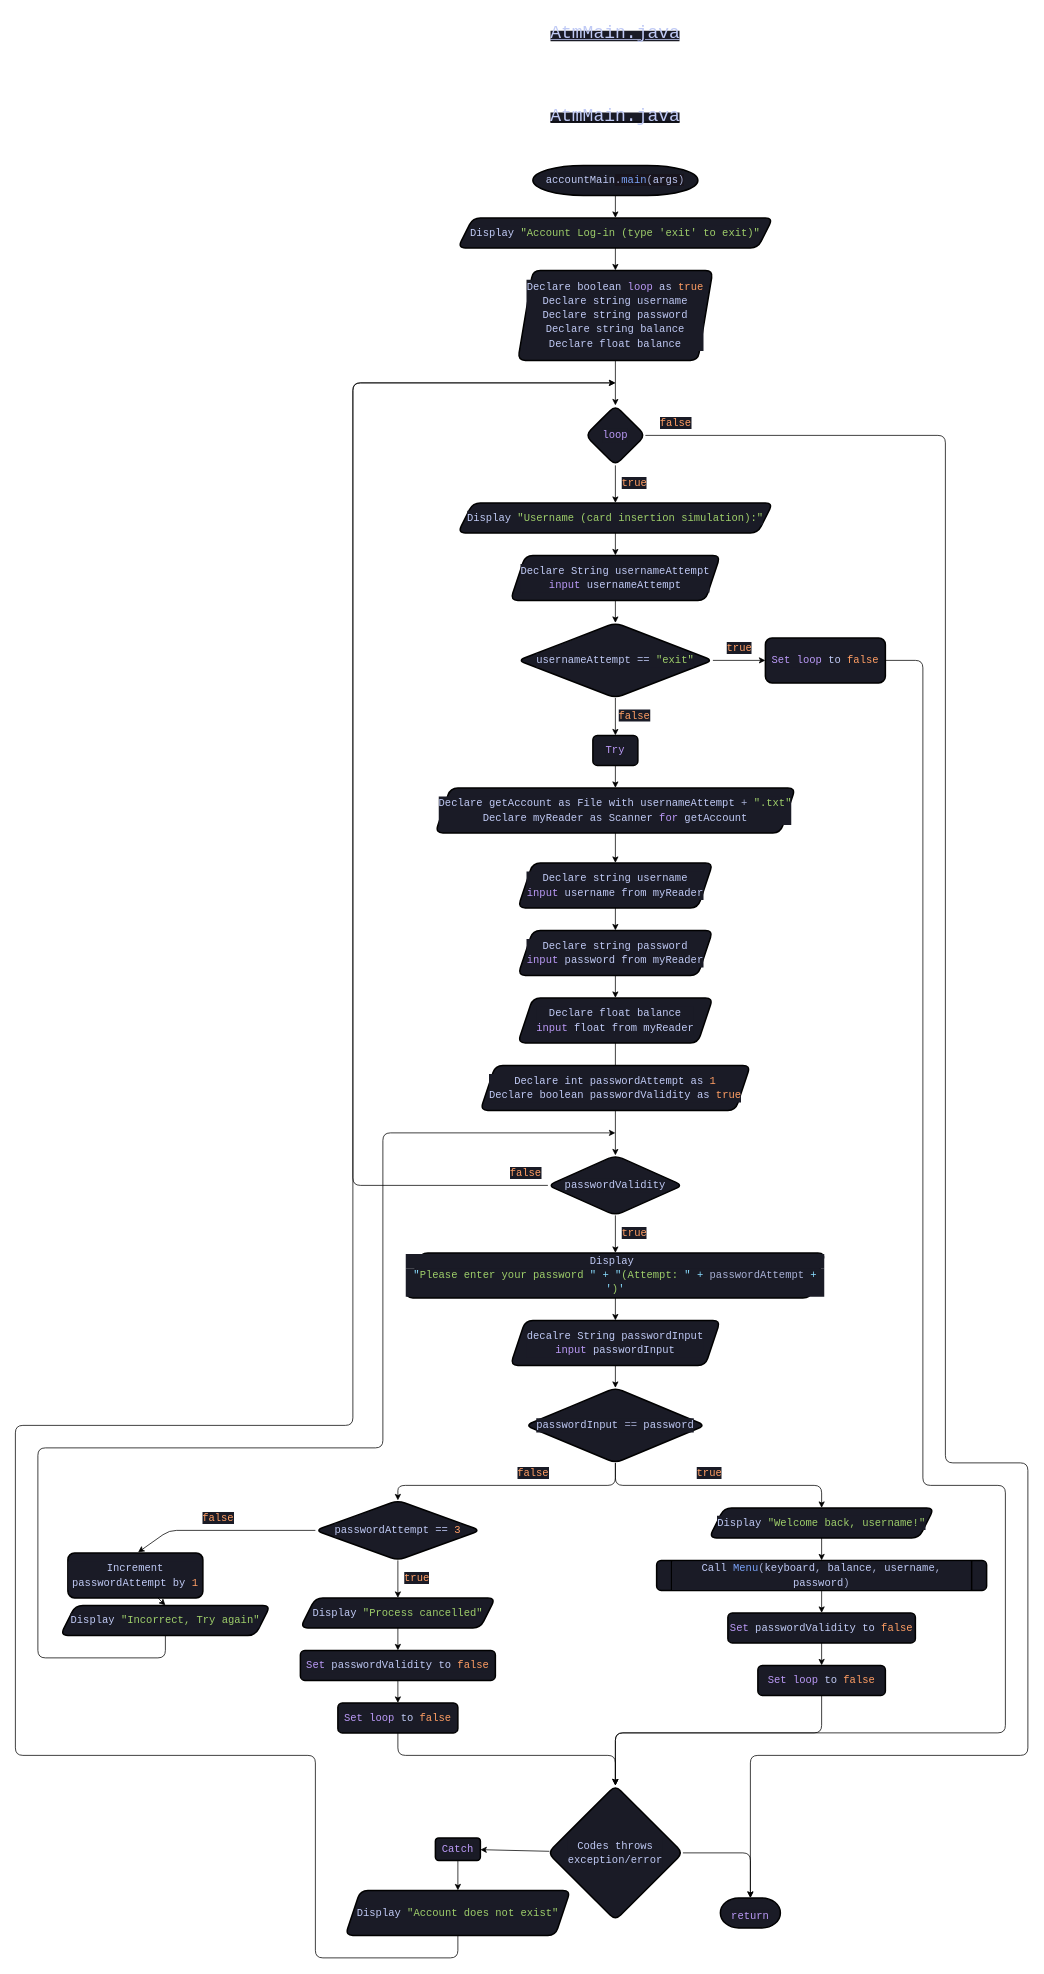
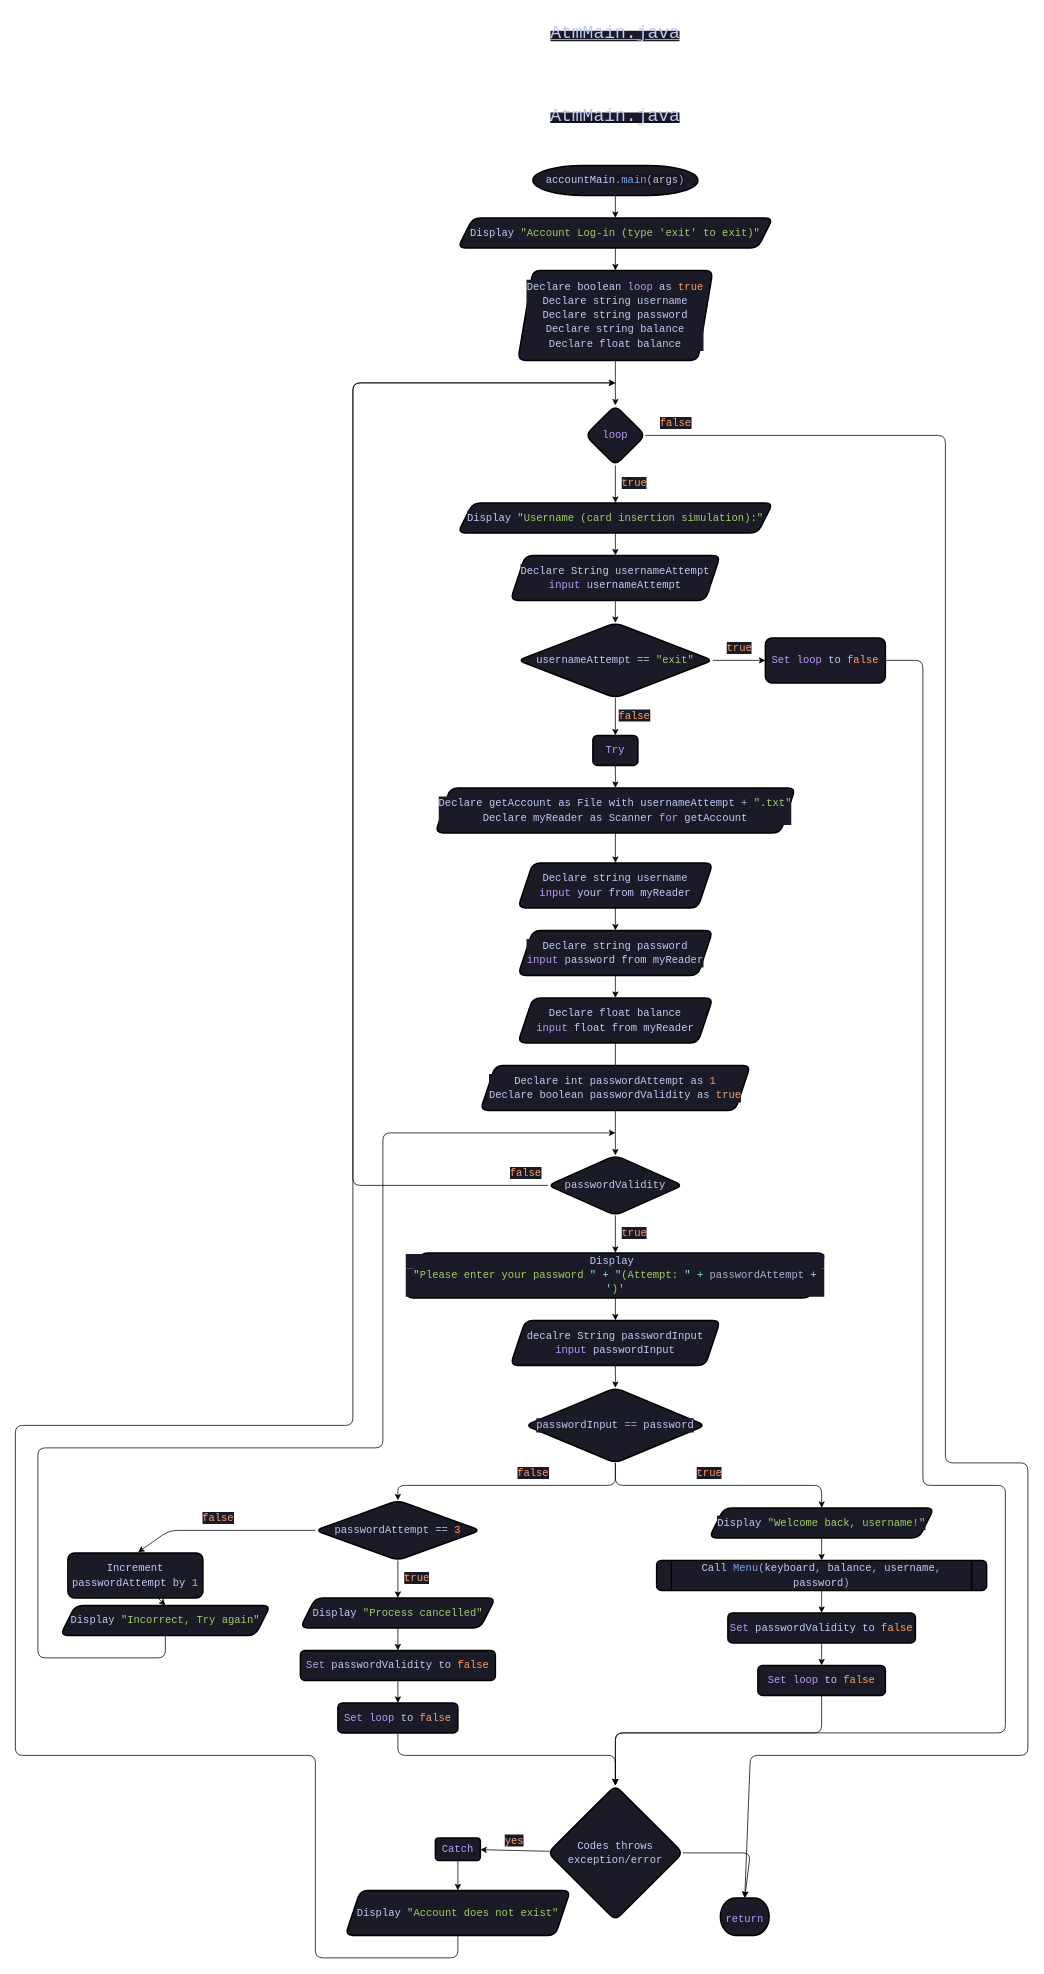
- <mxCell id="25" value="&lt;div style=&quot;color: rgb(169, 177, 214); background-color: rgb(26, 27, 38); font-family: Consolas, &amp;quot;Courier New&amp;quot;, monospace; font-size: 14px; line-height: 19px;&quot;&gt;&lt;div style=&quot;line-height: 19px;&quot;&gt;&lt;div&gt;&lt;span style=&quot;color: #c0caf5;&quot;&gt;Declare&lt;/span&gt; &lt;span style=&quot;color: #c0caf5;&quot;&gt;string&lt;/span&gt; &lt;span style=&quot;color: #c0caf5;&quot;&gt;username&lt;/span&gt; &lt;/div&gt;&lt;div&gt;&lt;span style=&quot;color: #bb9af7;&quot;&gt;input&lt;/span&gt; &lt;span style=&quot;color: #c0caf5;&quot;&gt;username&lt;/span&gt; &lt;span style=&quot;color: #c0caf5;&quot;&gt;from&lt;/span&gt; &lt;span style=&quot;color: #c0caf5;&quot;&gt;myReader&lt;/span&gt;&lt;/div&gt;&lt;/div&gt;&lt;/div&gt;" style="shape=parallelogram;perimeter=parallelogramPerimeter;whiteSpace=wrap;html=1;fixedSize=1;fontSize=24;strokeWidth=2;rounded=1;shadow=0;fillColor=#1a1b26;" parent="2" vertex="1"><mxGeometry x="670" y="1020" width="260" height="60" as="geometry" /></mxCell>
+ <mxCell id="25" value="&lt;div style=&quot;color: rgb(169, 177, 214); background-color: rgb(26, 27, 38); font-family: Consolas, &amp;quot;Courier New&amp;quot;, monospace; font-size: 14px; line-height: 19px;&quot;&gt;&lt;div style=&quot;line-height: 19px;&quot;&gt;&lt;div&gt;&lt;span style=&quot;color: #c0caf5;&quot;&gt;Declare&lt;/span&gt; &lt;span style=&quot;color: #c0caf5;&quot;&gt;string&lt;/span&gt; &lt;span style=&quot;color: #c0caf5;&quot;&gt;username&lt;/span&gt; &lt;/div&gt;&lt;div&gt;&lt;span style=&quot;color: #bb9af7;&quot;&gt;input&lt;/span&gt; &lt;span style=&quot;color: #c0caf5;&quot;&gt;your&lt;/span&gt; &lt;span style=&quot;color: #c0caf5;&quot;&gt;from&lt;/span&gt; &lt;span style=&quot;color: #c0caf5;&quot;&gt;myReader&lt;/span&gt;&lt;/div&gt;&lt;/div&gt;&lt;/div&gt;" style="shape=parallelogram;perimeter=parallelogramPerimeter;whiteSpace=wrap;html=1;fixedSize=1;fontSize=24;strokeWidth=2;rounded=1;shadow=0;fillColor=#1a1b26;" parent="2" vertex="1"><mxGeometry x="670" y="1020" width="260" height="60" as="geometry" /></mxCell>
+ <mxCell id="74" value="&lt;span style=&quot;color: rgb(255, 158, 100); font-family: Consolas, &amp;quot;Courier New&amp;quot;, monospace; font-size: 14px; background-color: rgb(26, 27, 38);&quot;&gt;yes&lt;/span&gt;" style="text;html=1;align=center;verticalAlign=middle;resizable=0;points=[];autosize=1;strokeColor=none;fillColor=none;fontSize=24;rounded=1;shadow=0;" parent="2" vertex="1"><mxGeometry x="640" y="2300" width="50" height="40" as="geometry" /></mxCell>
- <mxCell id="78" value="&lt;span style=&quot;color: rgb(187, 154, 247); font-family: Consolas, &amp;quot;Courier New&amp;quot;, monospace; font-size: 14px; background-color: rgb(26, 27, 38);&quot;&gt;return&lt;/span&gt;" style="strokeWidth=2;html=1;shape=mxgraph.flowchart.terminator;whiteSpace=wrap;rounded=1;shadow=0;fontSize=24;fillColor=#1a1b26;" parent="2" vertex="1"><mxGeometry x="940" y="2400" width="80" height="40" as="geometry" /></mxCell>
+ <mxCell id="78" value="&lt;span style=&quot;color: rgb(187, 154, 247); font-family: Consolas, &amp;quot;Courier New&amp;quot;, monospace; font-size: 14px; background-color: rgb(26, 27, 38);&quot;&gt;return&lt;/span&gt;" style="strokeWidth=2;html=1;shape=mxgraph.flowchart.terminator;whiteSpace=wrap;rounded=1;shadow=0;fontSize=24;fillColor=#1a1b26;" parent="2" vertex="1"><mxGeometry x="940" y="2400" width="65" height="50" as="geometry" /></mxCell>
